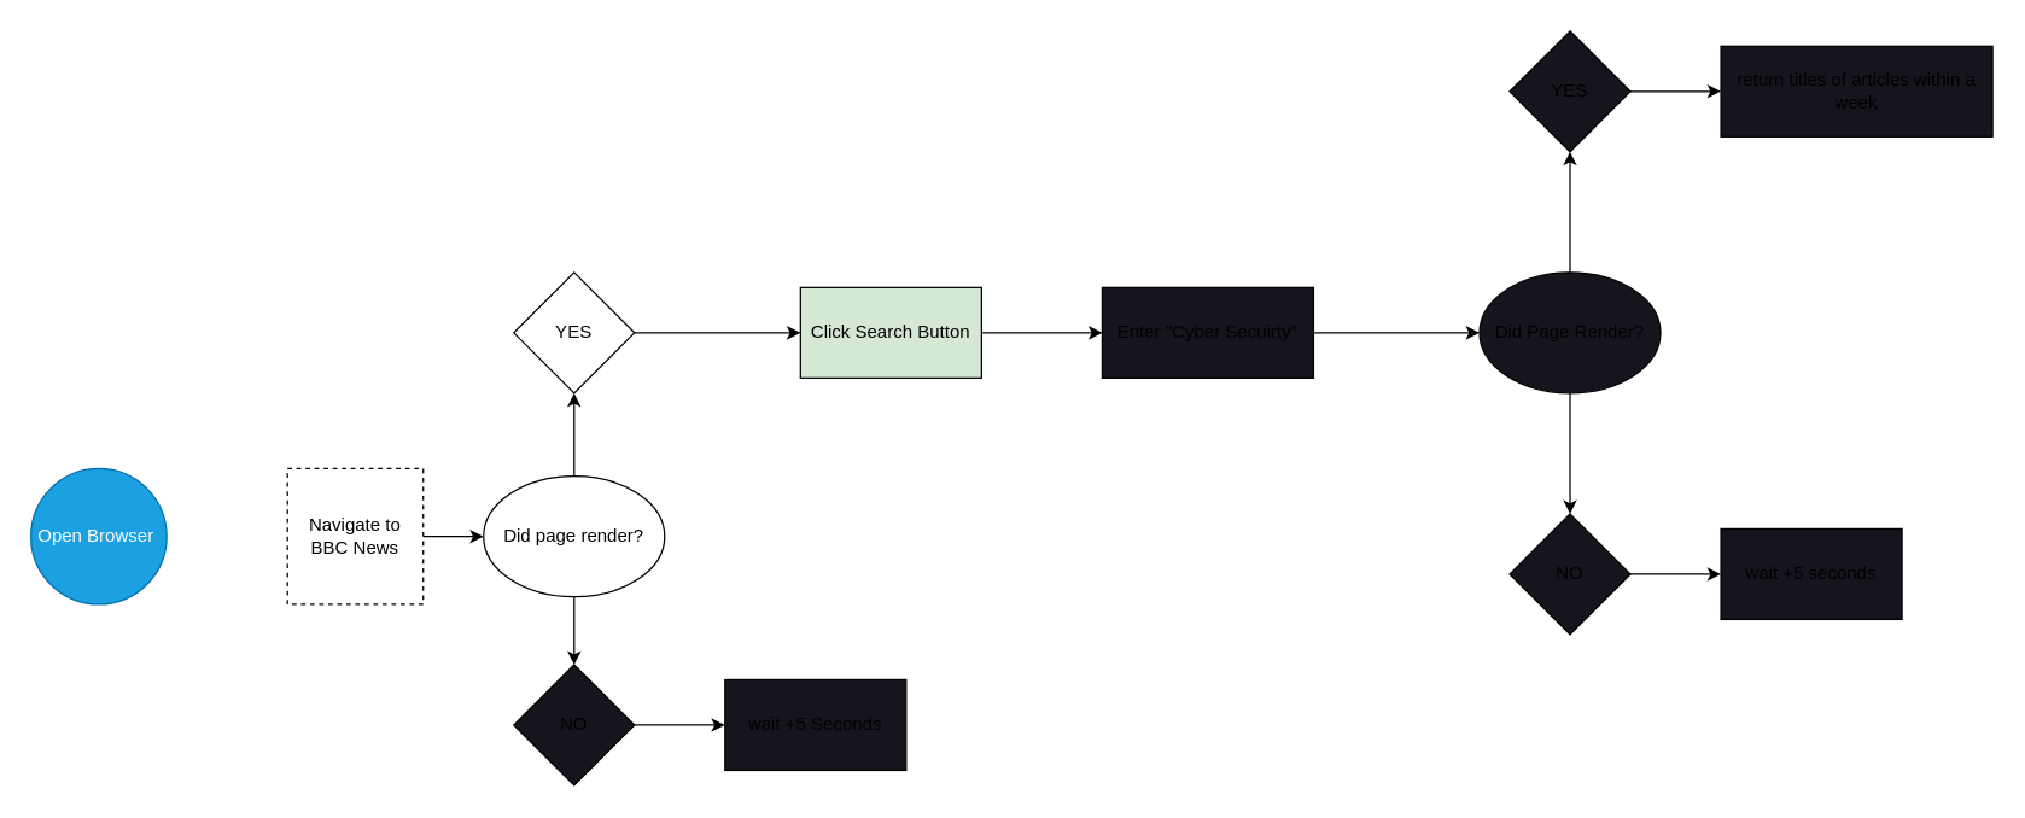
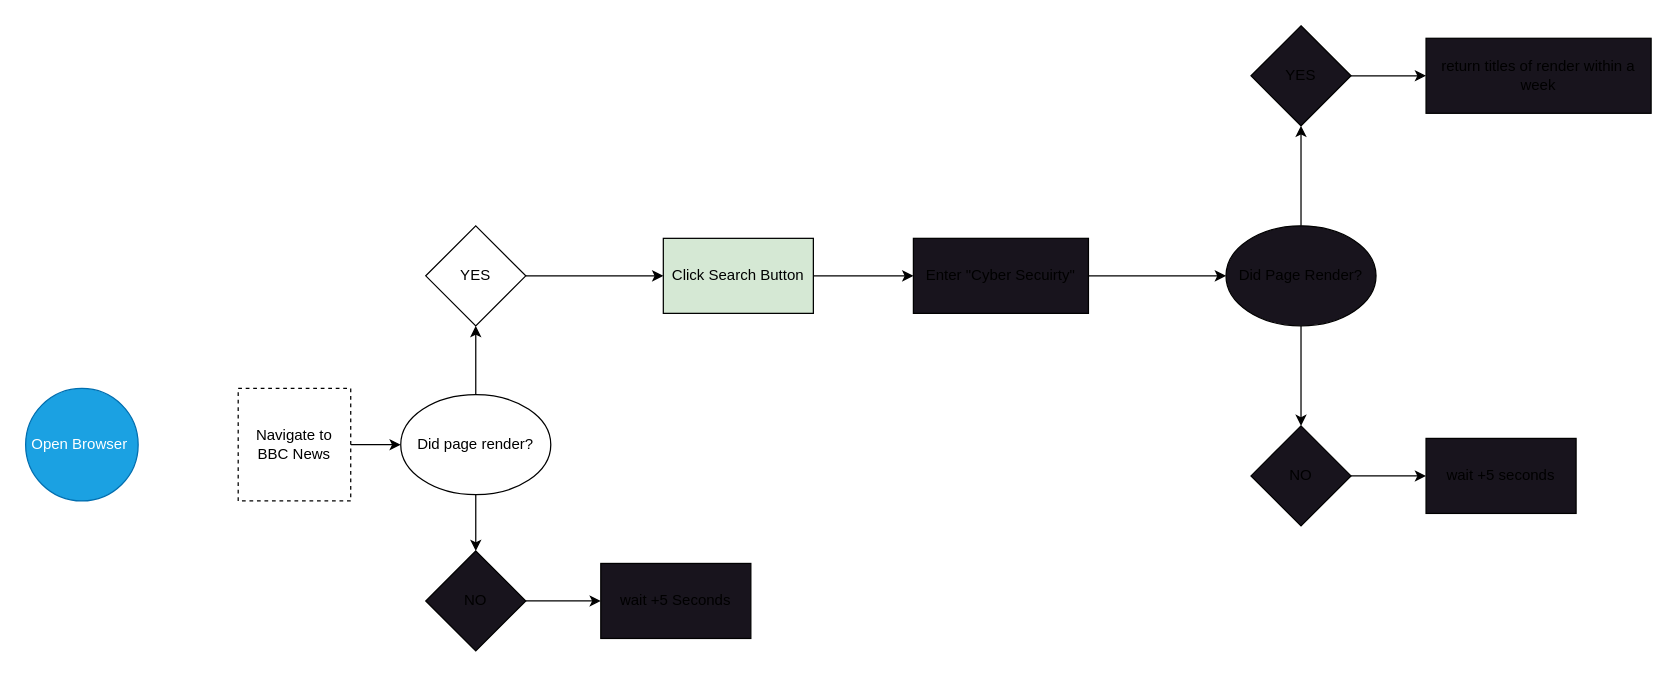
- <mxCell id="21" value="return titles of articles within a week" style="whiteSpace=wrap;html=1;fillColor=rgb(24, 20, 29);rounded=0;" parent="1" vertex="1"><mxGeometry x="1140" y="30" width="180" height="60" as="geometry" /></mxCell>
+ <mxCell id="21" value="return titles of render within a week" style="whiteSpace=wrap;html=1;fillColor=rgb(24, 20, 29);rounded=0;" parent="1" vertex="1"><mxGeometry x="1140" y="30" width="180" height="60" as="geometry" /></mxCell>
